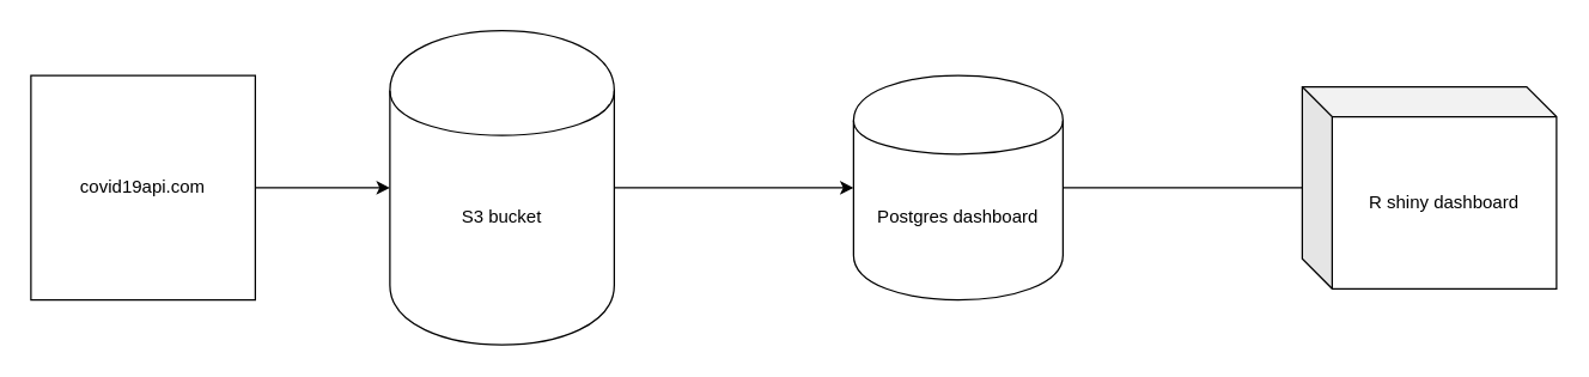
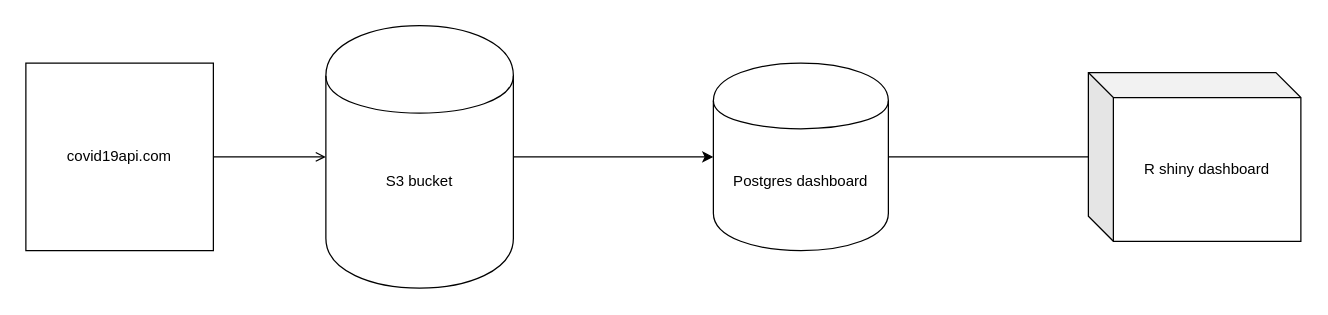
- <mxCell id="2" style="edgeStyle=orthogonalEdgeStyle;rounded=0;orthogonalLoop=1;jettySize=auto;html=1;exitX=1;exitY=0.5;exitDx=0;exitDy=0;entryX=0;entryY=0.5;entryDx=0;entryDy=0;" edge="1" parent="1" source="3" target="5"><mxGeometry relative="1" as="geometry" /></mxCell>
+ <mxCell id="2" style="edgeStyle=orthogonalEdgeStyle;rounded=0;orthogonalLoop=1;jettySize=auto;html=1;exitX=1;exitY=0.5;exitDx=0;exitDy=0;entryX=0;entryY=0.5;entryDx=0;entryDy=0;endArrow=open;" edge="1" parent="1" source="3" target="5"><mxGeometry relative="1" as="geometry" /></mxCell>
